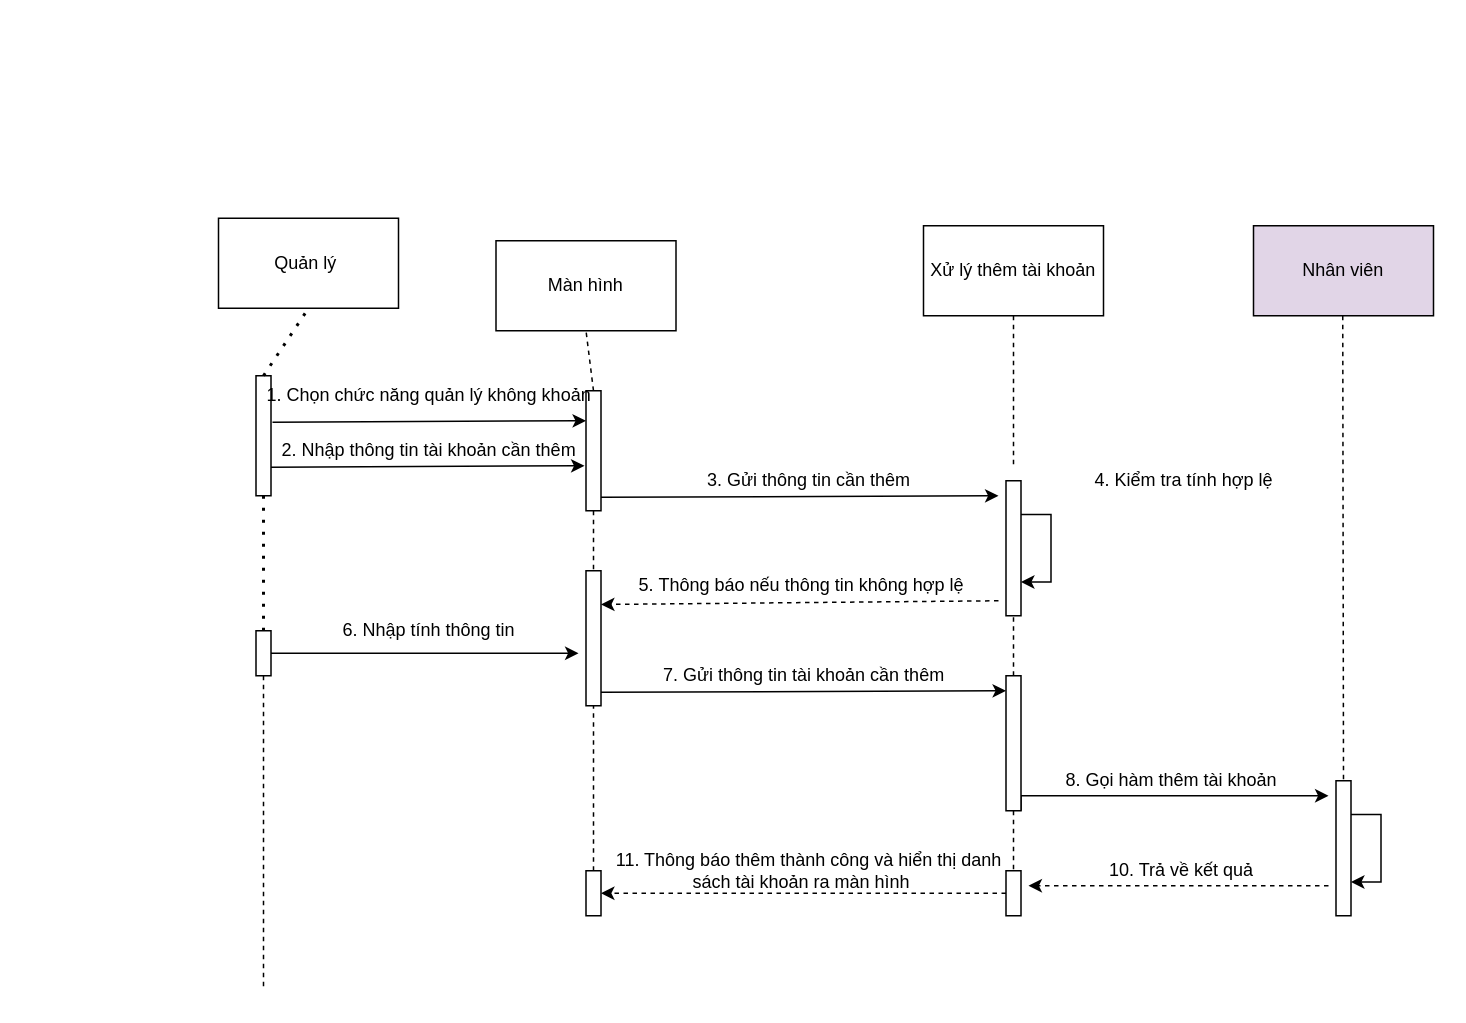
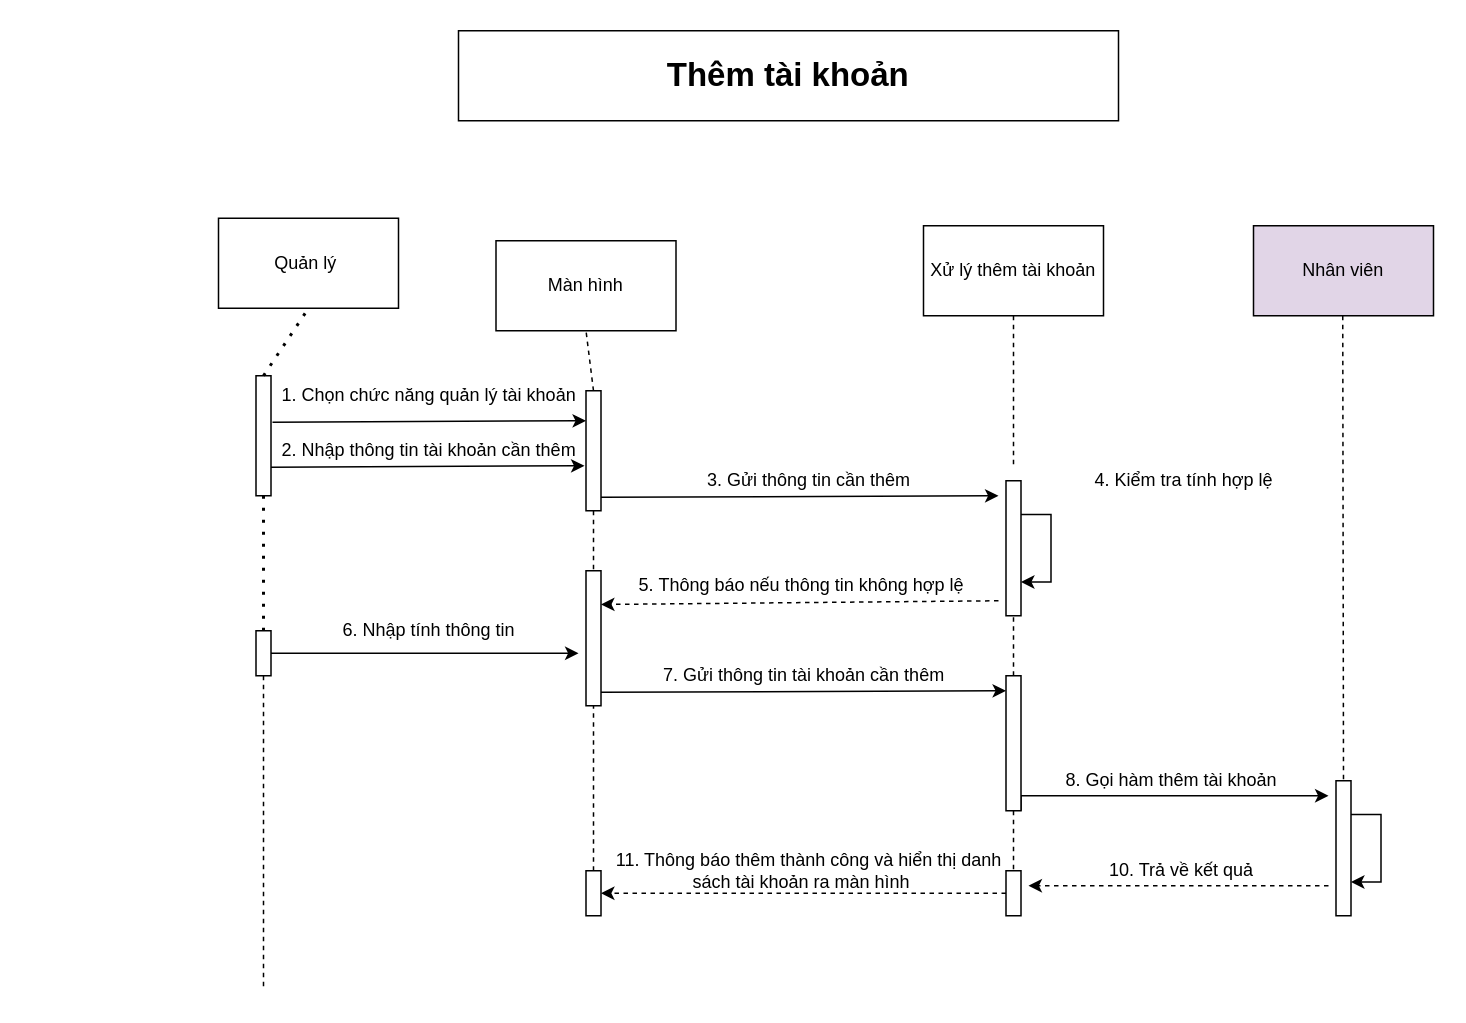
+ <mxCell id="2" value="&lt;b&gt;&lt;font style=&quot;font-size: 22px&quot;&gt;Thêm tài khoản&lt;/font&gt;&lt;/b&gt;" style="rounded=0;whiteSpace=wrap;html=1;" parent="1" vertex="1"><mxGeometry x="305" y="20" width="440" height="60" as="geometry" /></mxCell>
- <mxCell id="37" value="&lt;font style=&quot;font-size: 12px&quot;&gt;&amp;nbsp; &amp;nbsp; &amp;nbsp; &amp;nbsp; &amp;nbsp; &amp;nbsp; &amp;nbsp; &amp;nbsp; &amp;nbsp; &amp;nbsp; &amp;nbsp; &amp;nbsp; &amp;nbsp; &amp;nbsp; &amp;nbsp; &amp;nbsp; &amp;nbsp; &amp;nbsp; &amp;nbsp; &amp;nbsp; &amp;nbsp; 1. Chọn chức năng quản lý không khoản&lt;/font&gt;" style="text;html=1;align=center;verticalAlign=middle;resizable=0;points=[];autosize=1;strokeColor=none;fillColor=none;fontSize=22;" parent="1" vertex="1"><mxGeometry x="40" y="240" width="350" height="40" as="geometry" /></mxCell>
+ <mxCell id="37" value="&lt;font style=&quot;font-size: 12px&quot;&gt;&amp;nbsp; &amp;nbsp; &amp;nbsp; &amp;nbsp; &amp;nbsp; &amp;nbsp; &amp;nbsp; &amp;nbsp; &amp;nbsp; &amp;nbsp; &amp;nbsp; &amp;nbsp; &amp;nbsp; &amp;nbsp; &amp;nbsp; &amp;nbsp; &amp;nbsp; &amp;nbsp; &amp;nbsp; &amp;nbsp; &amp;nbsp; 1. Chọn chức năng quản lý tài khoản&lt;/font&gt;" style="text;html=1;align=center;verticalAlign=middle;resizable=0;points=[];autosize=1;strokeColor=none;fillColor=none;fontSize=22;" parent="1" vertex="1"><mxGeometry x="40" y="240" width="350" height="40" as="geometry" /></mxCell>
